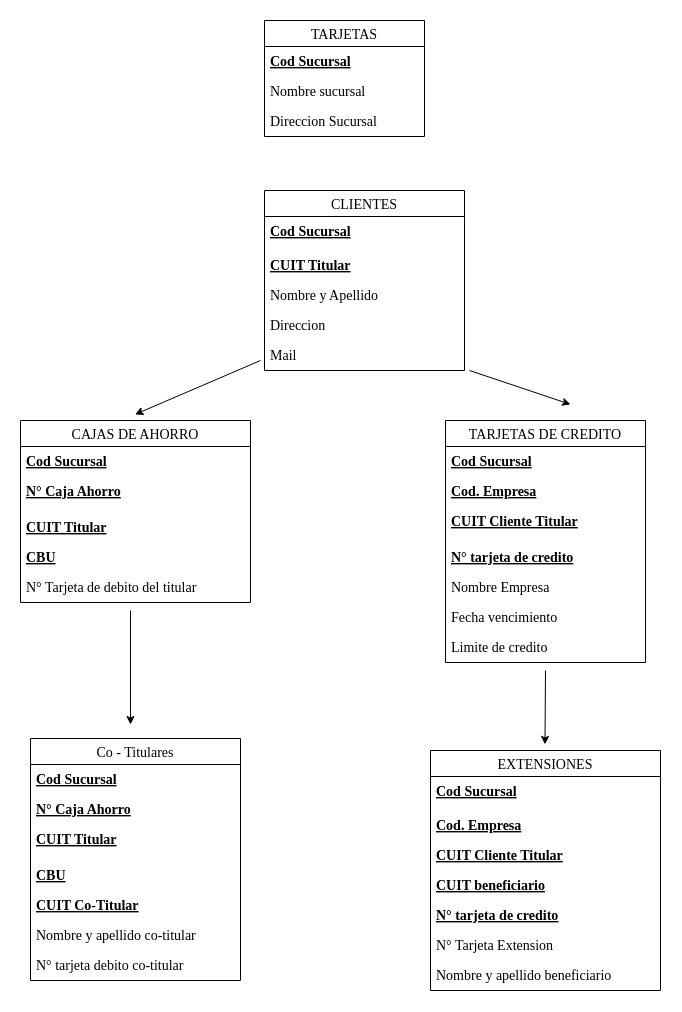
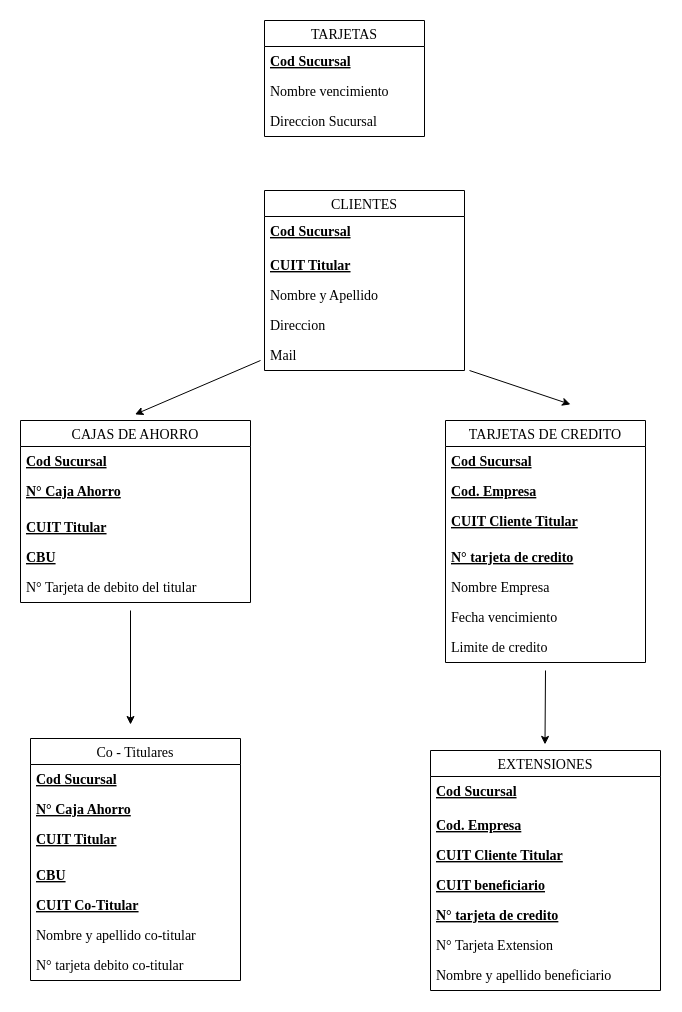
- <mxCell id="4" value="Nombre sucursal" style="text;strokeColor=none;fillColor=none;spacingLeft=4;spacingRight=4;overflow=hidden;rotatable=0;points=[[0,0.5],[1,0.5]];portConstraint=eastwest;fontSize=14;fontFamily=Verdana;" parent="2" vertex="1"><mxGeometry y="56" width="160" height="30" as="geometry" /></mxCell>
+ <mxCell id="4" value="Nombre vencimiento" style="text;strokeColor=none;fillColor=none;spacingLeft=4;spacingRight=4;overflow=hidden;rotatable=0;points=[[0,0.5],[1,0.5]];portConstraint=eastwest;fontSize=14;fontFamily=Verdana;" parent="2" vertex="1"><mxGeometry y="56" width="160" height="30" as="geometry" /></mxCell>
